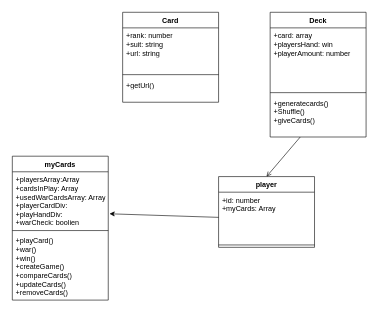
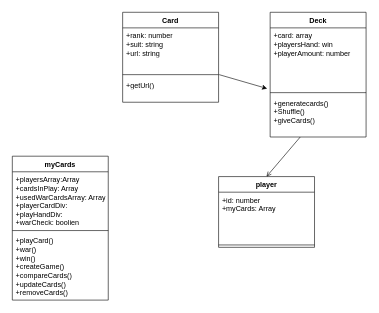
+ <mxCell id="14" value="" style="endArrow=classic;html=1;rounded=0;entryX=-0.031;entryY=-0.154;entryDx=0;entryDy=0;entryPerimeter=0;exitX=1.006;exitY=1.054;exitDx=0;exitDy=0;exitPerimeter=0;" parent="1" source="3" target="18" edge="1"><mxGeometry width="50" height="50" relative="1" as="geometry"><mxPoint x="288" y="216" as="sourcePoint" /><mxPoint x="340" y="150" as="targetPoint" /></mxGeometry></mxCell>
- <mxCell id="13" value="" style="endArrow=classic;html=1;rounded=0;entryX=1.013;entryY=0.745;entryDx=0;entryDy=0;exitX=0;exitY=0.5;exitDx=0;exitDy=0;entryPerimeter=0;" parent="1" source="11" target="7" edge="1"><mxGeometry width="50" height="50" relative="1" as="geometry"><mxPoint x="260" y="340" as="sourcePoint" /><mxPoint x="310" y="290" as="targetPoint" /></mxGeometry></mxCell>
